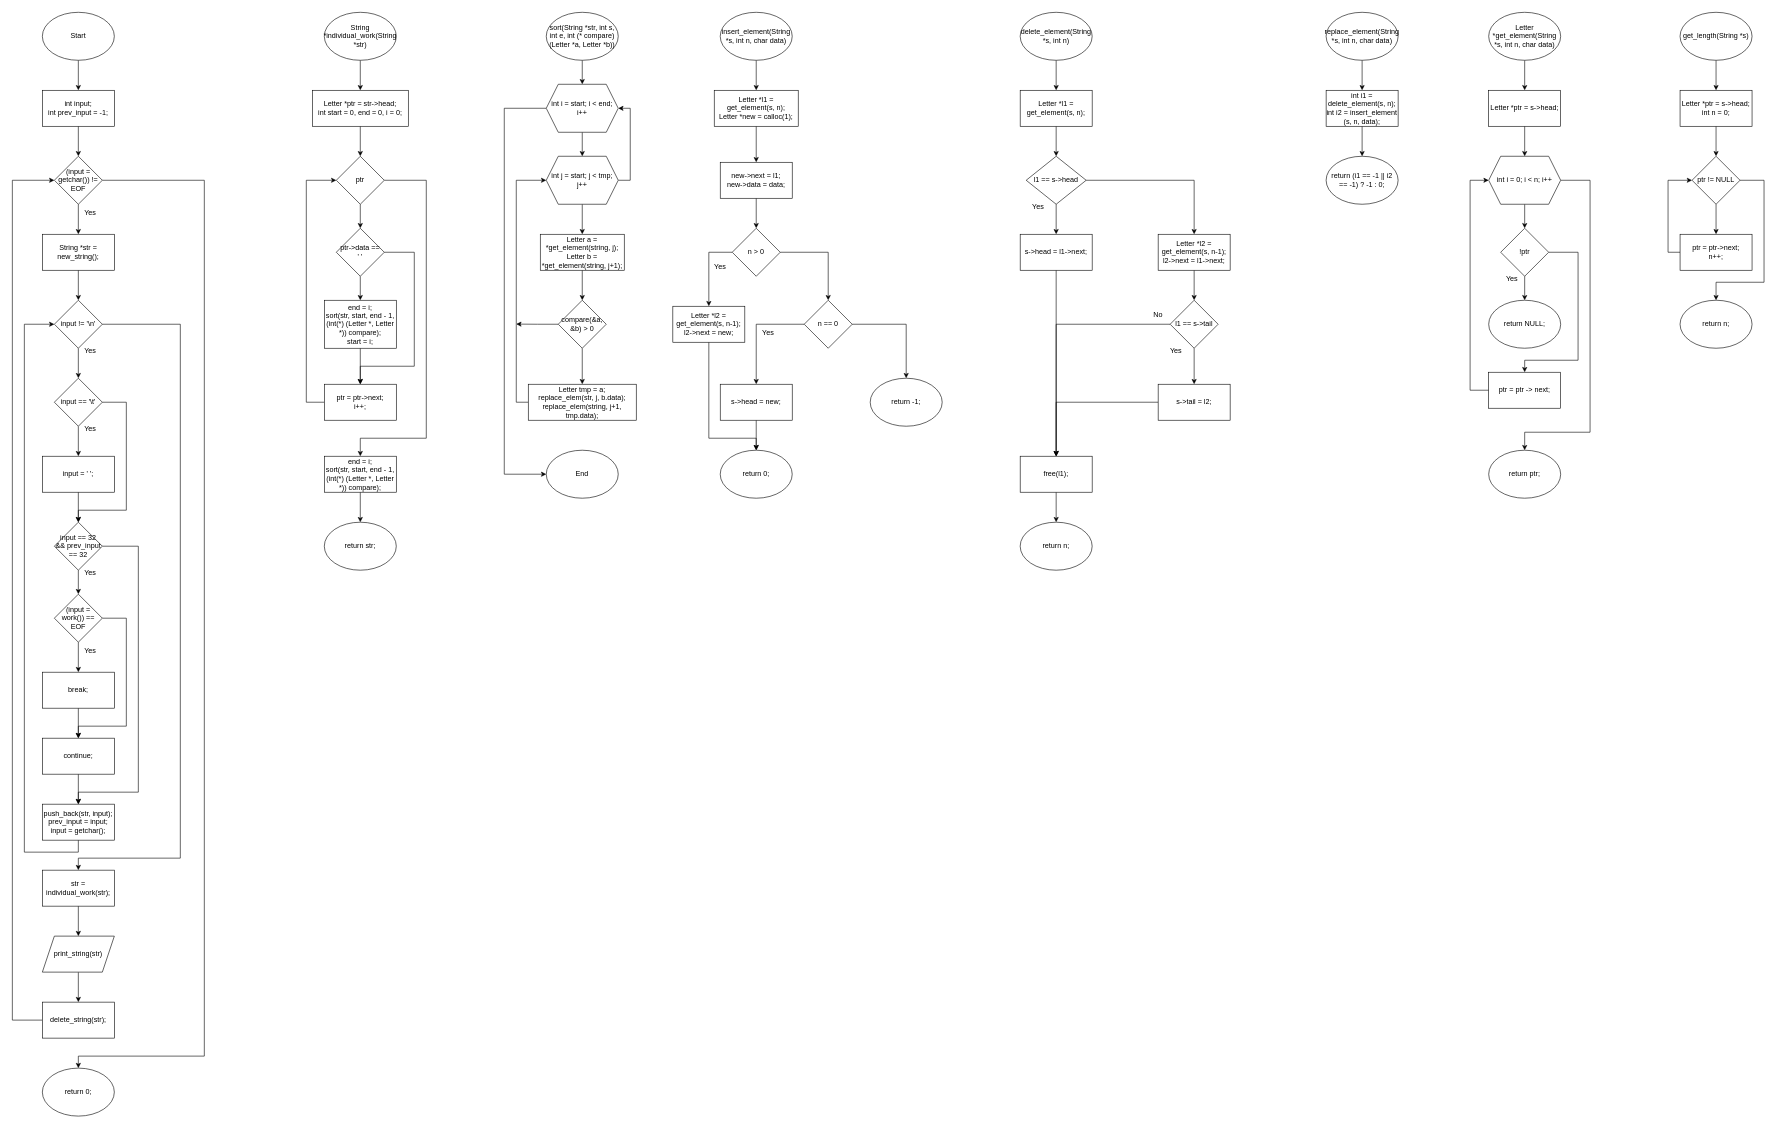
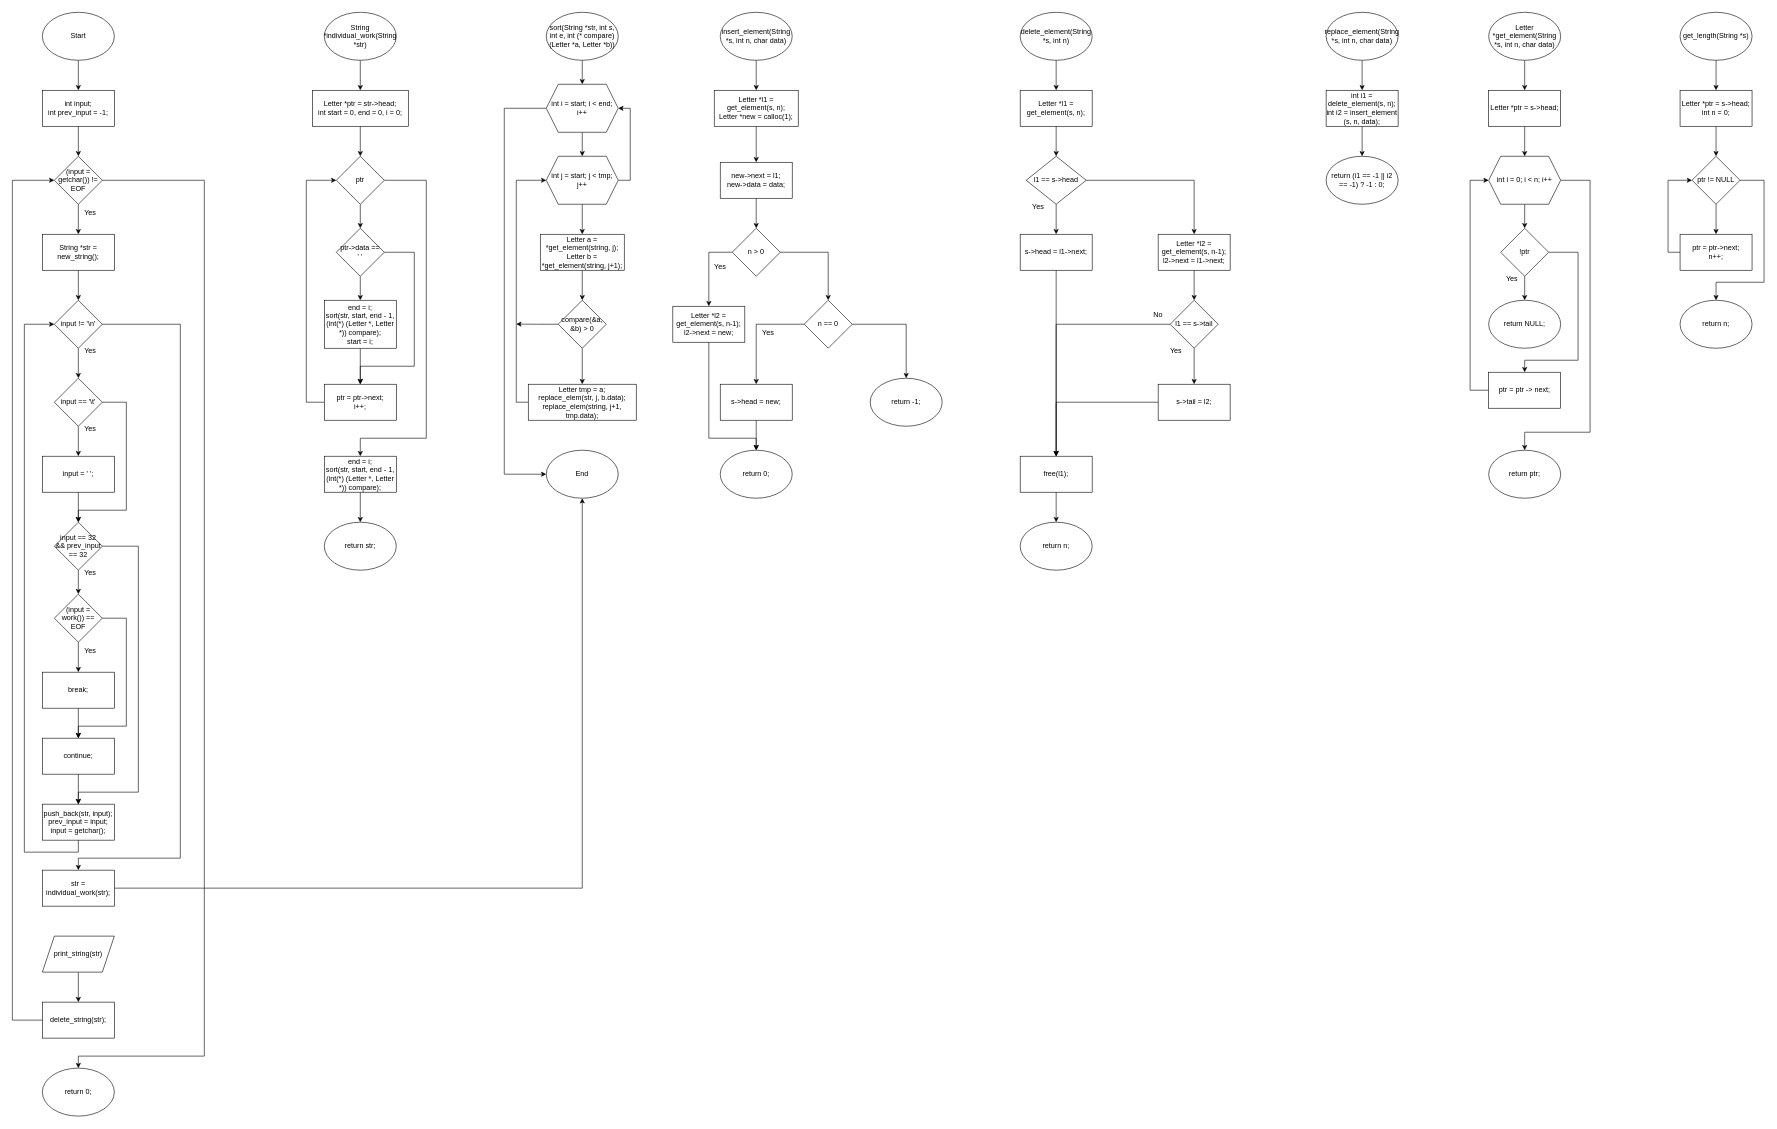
- <mxCell id="31" value="" style="edgeStyle=orthogonalEdgeStyle;rounded=0;orthogonalLoop=1;jettySize=auto;html=1;" edge="1" parent="1" source="32" target="34"><mxGeometry relative="1" as="geometry" /></mxCell>
+ <mxCell id="31" value="" style="edgeStyle=orthogonalEdgeStyle;rounded=0;orthogonalLoop=1;jettySize=auto;html=1;" edge="1" parent="1" source="32" target="75"><mxGeometry relative="1" as="geometry" /></mxCell>
